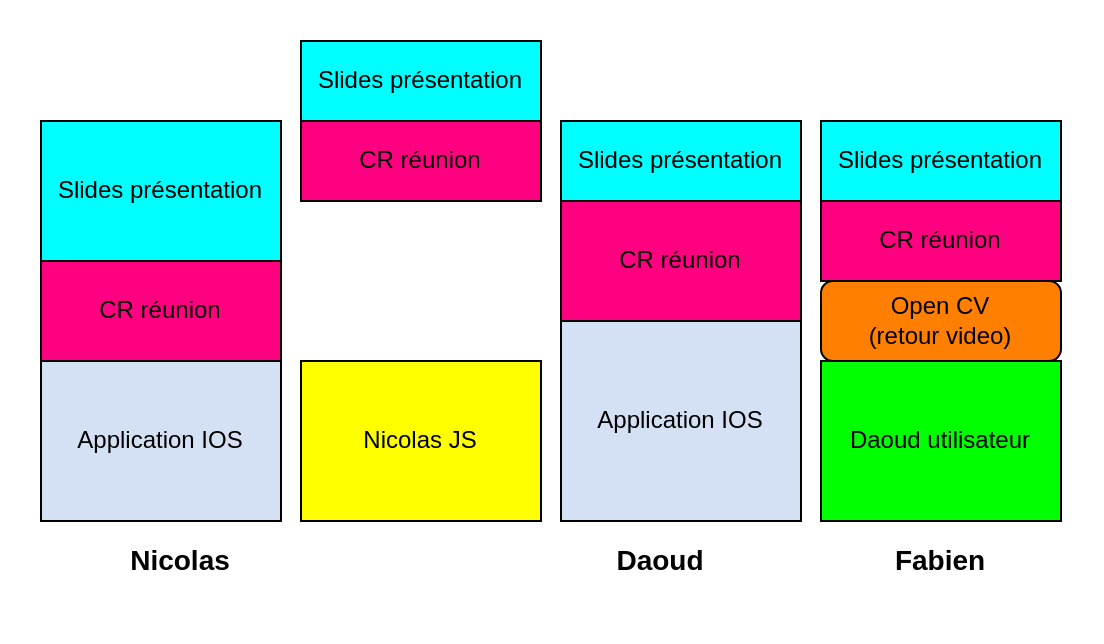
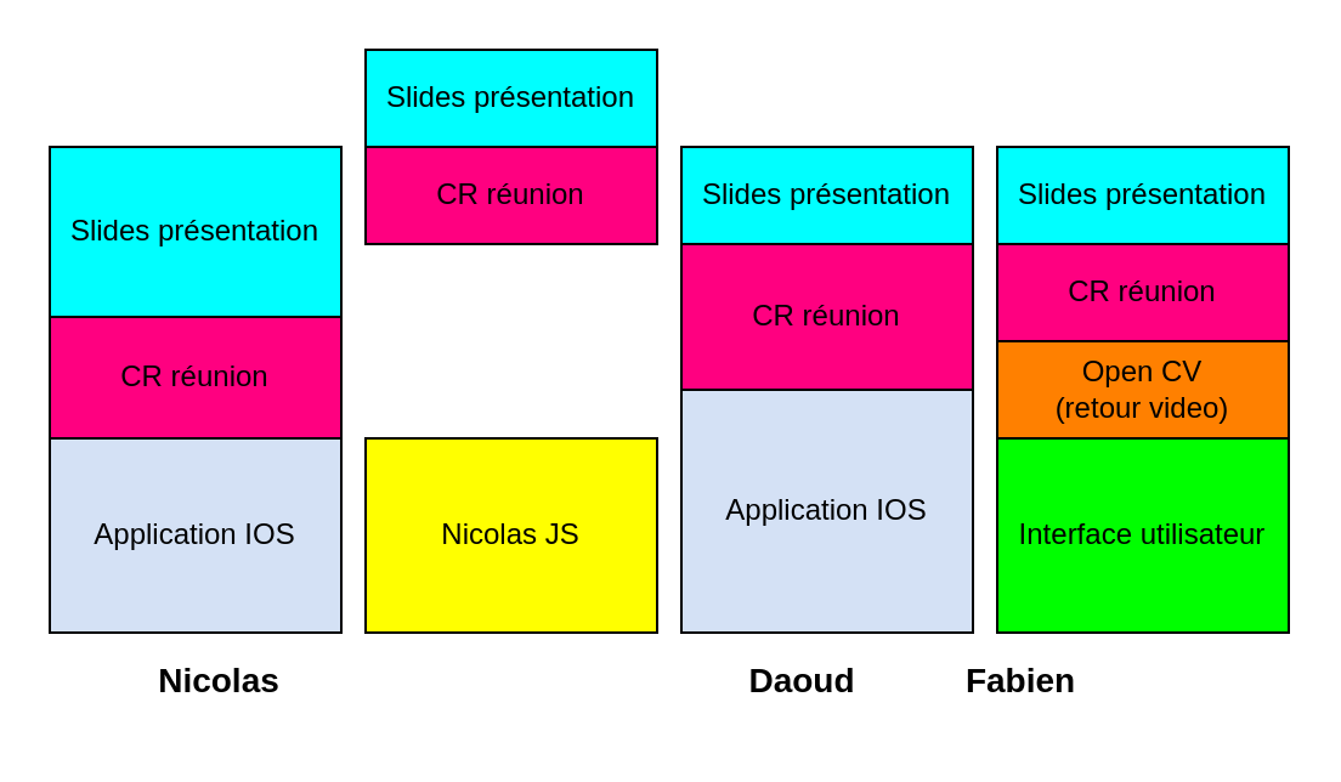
- <mxCell id="7" value="&lt;div&gt;Open CV&lt;/div&gt;&lt;div&gt;(retour video)&lt;br&gt;&lt;/div&gt;" style="whiteSpace=wrap;html=1;fillColor=#FF8000;rounded=1;" vertex="1" parent="1"><mxGeometry x="410" y="140" width="120" height="40" as="geometry" /></mxCell>
+ <mxCell id="7" value="&lt;div&gt;Open CV&lt;/div&gt;&lt;div&gt;(retour video)&lt;br&gt;&lt;/div&gt;" style="rounded=0;whiteSpace=wrap;html=1;fillColor=#FF8000;" vertex="1" parent="1"><mxGeometry x="410" y="140" width="120" height="40" as="geometry" /></mxCell>
- <mxCell id="5" value="Daoud utilisateur" style="rounded=0;whiteSpace=wrap;html=1;fillColor=#00FF00;" vertex="1" parent="1"><mxGeometry x="410" y="180" width="120" height="80" as="geometry" /></mxCell>
+ <mxCell id="5" value="Interface utilisateur" style="rounded=0;whiteSpace=wrap;html=1;fillColor=#00FF00;" vertex="1" parent="1"><mxGeometry x="410" y="180" width="120" height="80" as="geometry" /></mxCell>
- <mxCell id="18" value="&lt;b&gt;&lt;font style=&quot;font-size: 14px&quot;&gt;Fabien&lt;/font&gt;&lt;/b&gt;" style="text;html=1;strokeColor=none;fillColor=none;align=center;verticalAlign=middle;whiteSpace=wrap;rounded=0;" vertex="1" parent="1"><mxGeometry x="450" y="270" width="40" height="20" as="geometry" /></mxCell>
+ <mxCell id="18" value="&lt;b&gt;&lt;font style=&quot;font-size: 14px&quot;&gt;Fabien&lt;/font&gt;&lt;/b&gt;" style="text;html=1;strokeColor=none;fillColor=none;align=center;verticalAlign=middle;whiteSpace=wrap;rounded=0;" vertex="1" parent="1"><mxGeometry x="400" y="270" width="40" height="20" as="geometry" /></mxCell>
